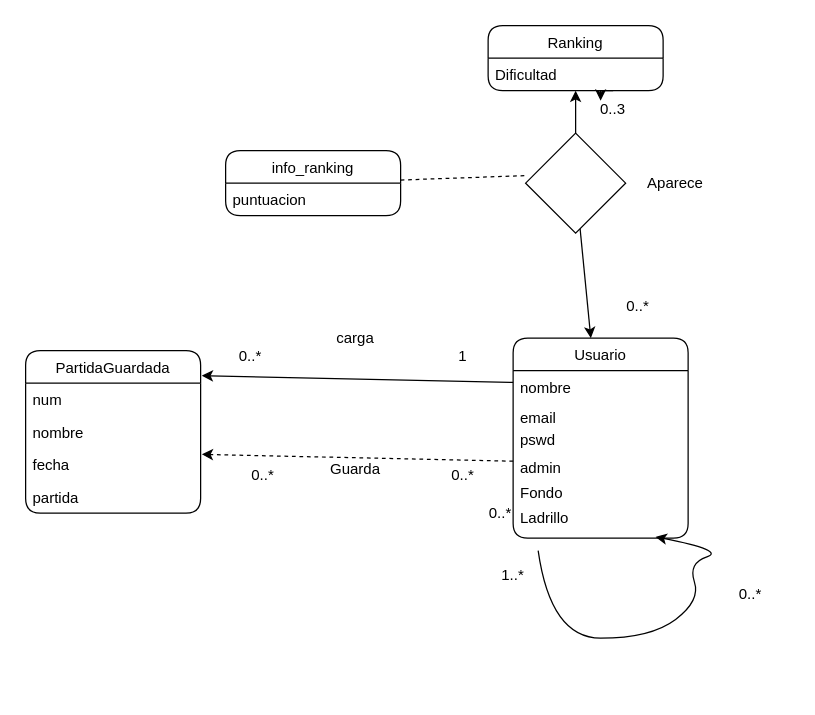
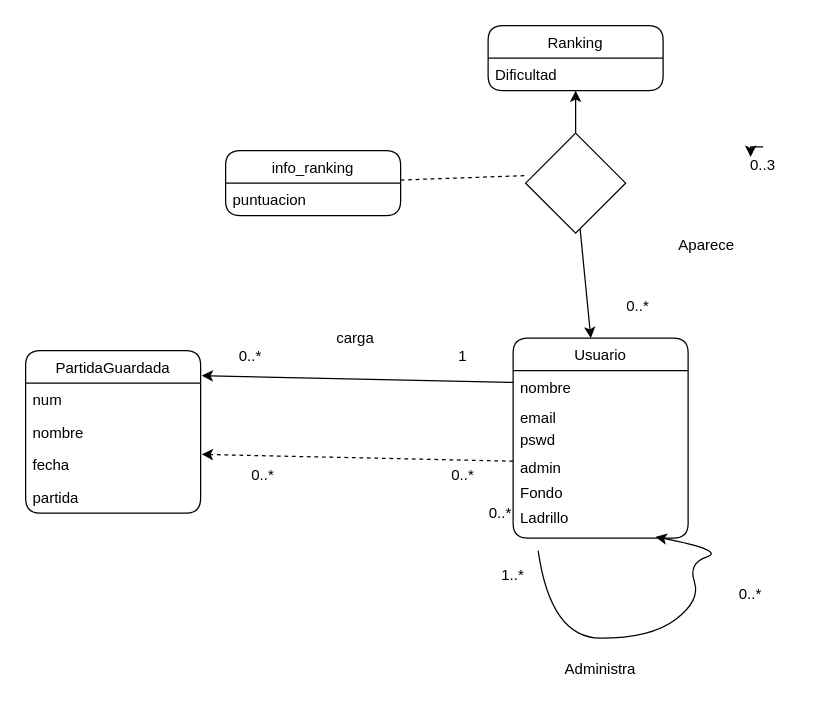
- <mxCell id="25" value="0..3" style="text;html=1;strokeColor=none;fillColor=none;align=center;verticalAlign=middle;whiteSpace=wrap;rounded=0;" vertex="1" parent="1"><mxGeometry x="460" y="72" width="60" height="30" as="geometry" /></mxCell>
+ <mxCell id="25" value="0..3" style="text;html=1;strokeColor=none;fillColor=none;align=center;verticalAlign=middle;whiteSpace=wrap;rounded=0;" vertex="1" parent="1"><mxGeometry x="580" y="117" width="60" height="30" as="geometry" /></mxCell>
- <mxCell id="38" value="Aparece" style="text;html=1;strokeColor=none;fillColor=none;align=center;verticalAlign=middle;whiteSpace=wrap;rounded=0;" vertex="1" parent="1"><mxGeometry x="510" y="131" width="60" height="30" as="geometry" /></mxCell>
+ <mxCell id="38" value="Aparece" style="text;html=1;strokeColor=none;fillColor=none;align=center;verticalAlign=middle;whiteSpace=wrap;rounded=0;" vertex="1" parent="1"><mxGeometry x="535" y="181" width="60" height="30" as="geometry" /></mxCell>
- <mxCell id="32" value="Guarda" style="text;html=1;strokeColor=none;fillColor=none;align=center;verticalAlign=middle;whiteSpace=wrap;rounded=0;" vertex="1" parent="1"><mxGeometry x="254" y="360" width="60" height="30" as="geometry" /></mxCell>
+ <mxCell id="31" value="Administra" style="text;html=1;strokeColor=none;fillColor=none;align=center;verticalAlign=middle;whiteSpace=wrap;rounded=0;" vertex="1" parent="1"><mxGeometry x="450" y="520" width="60" height="30" as="geometry" /></mxCell>
